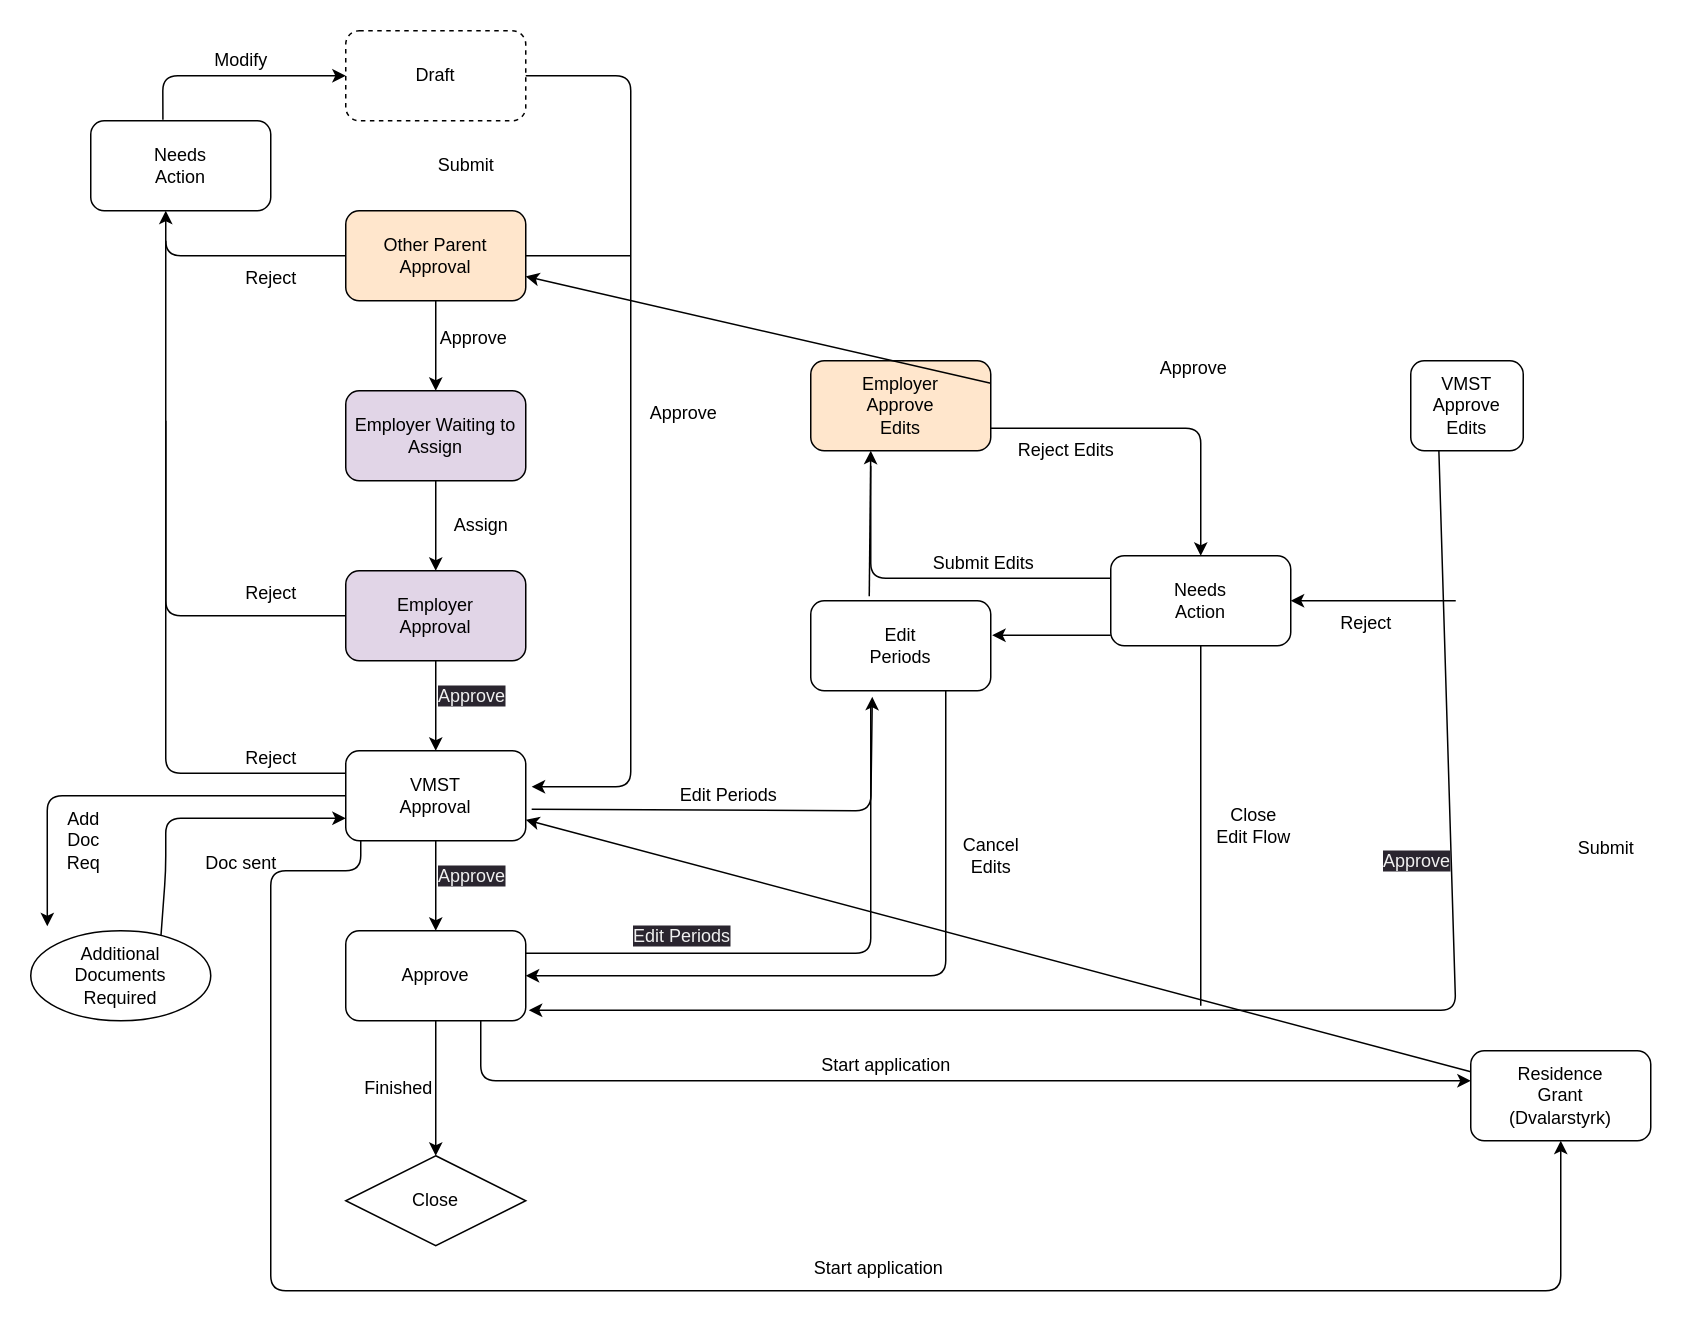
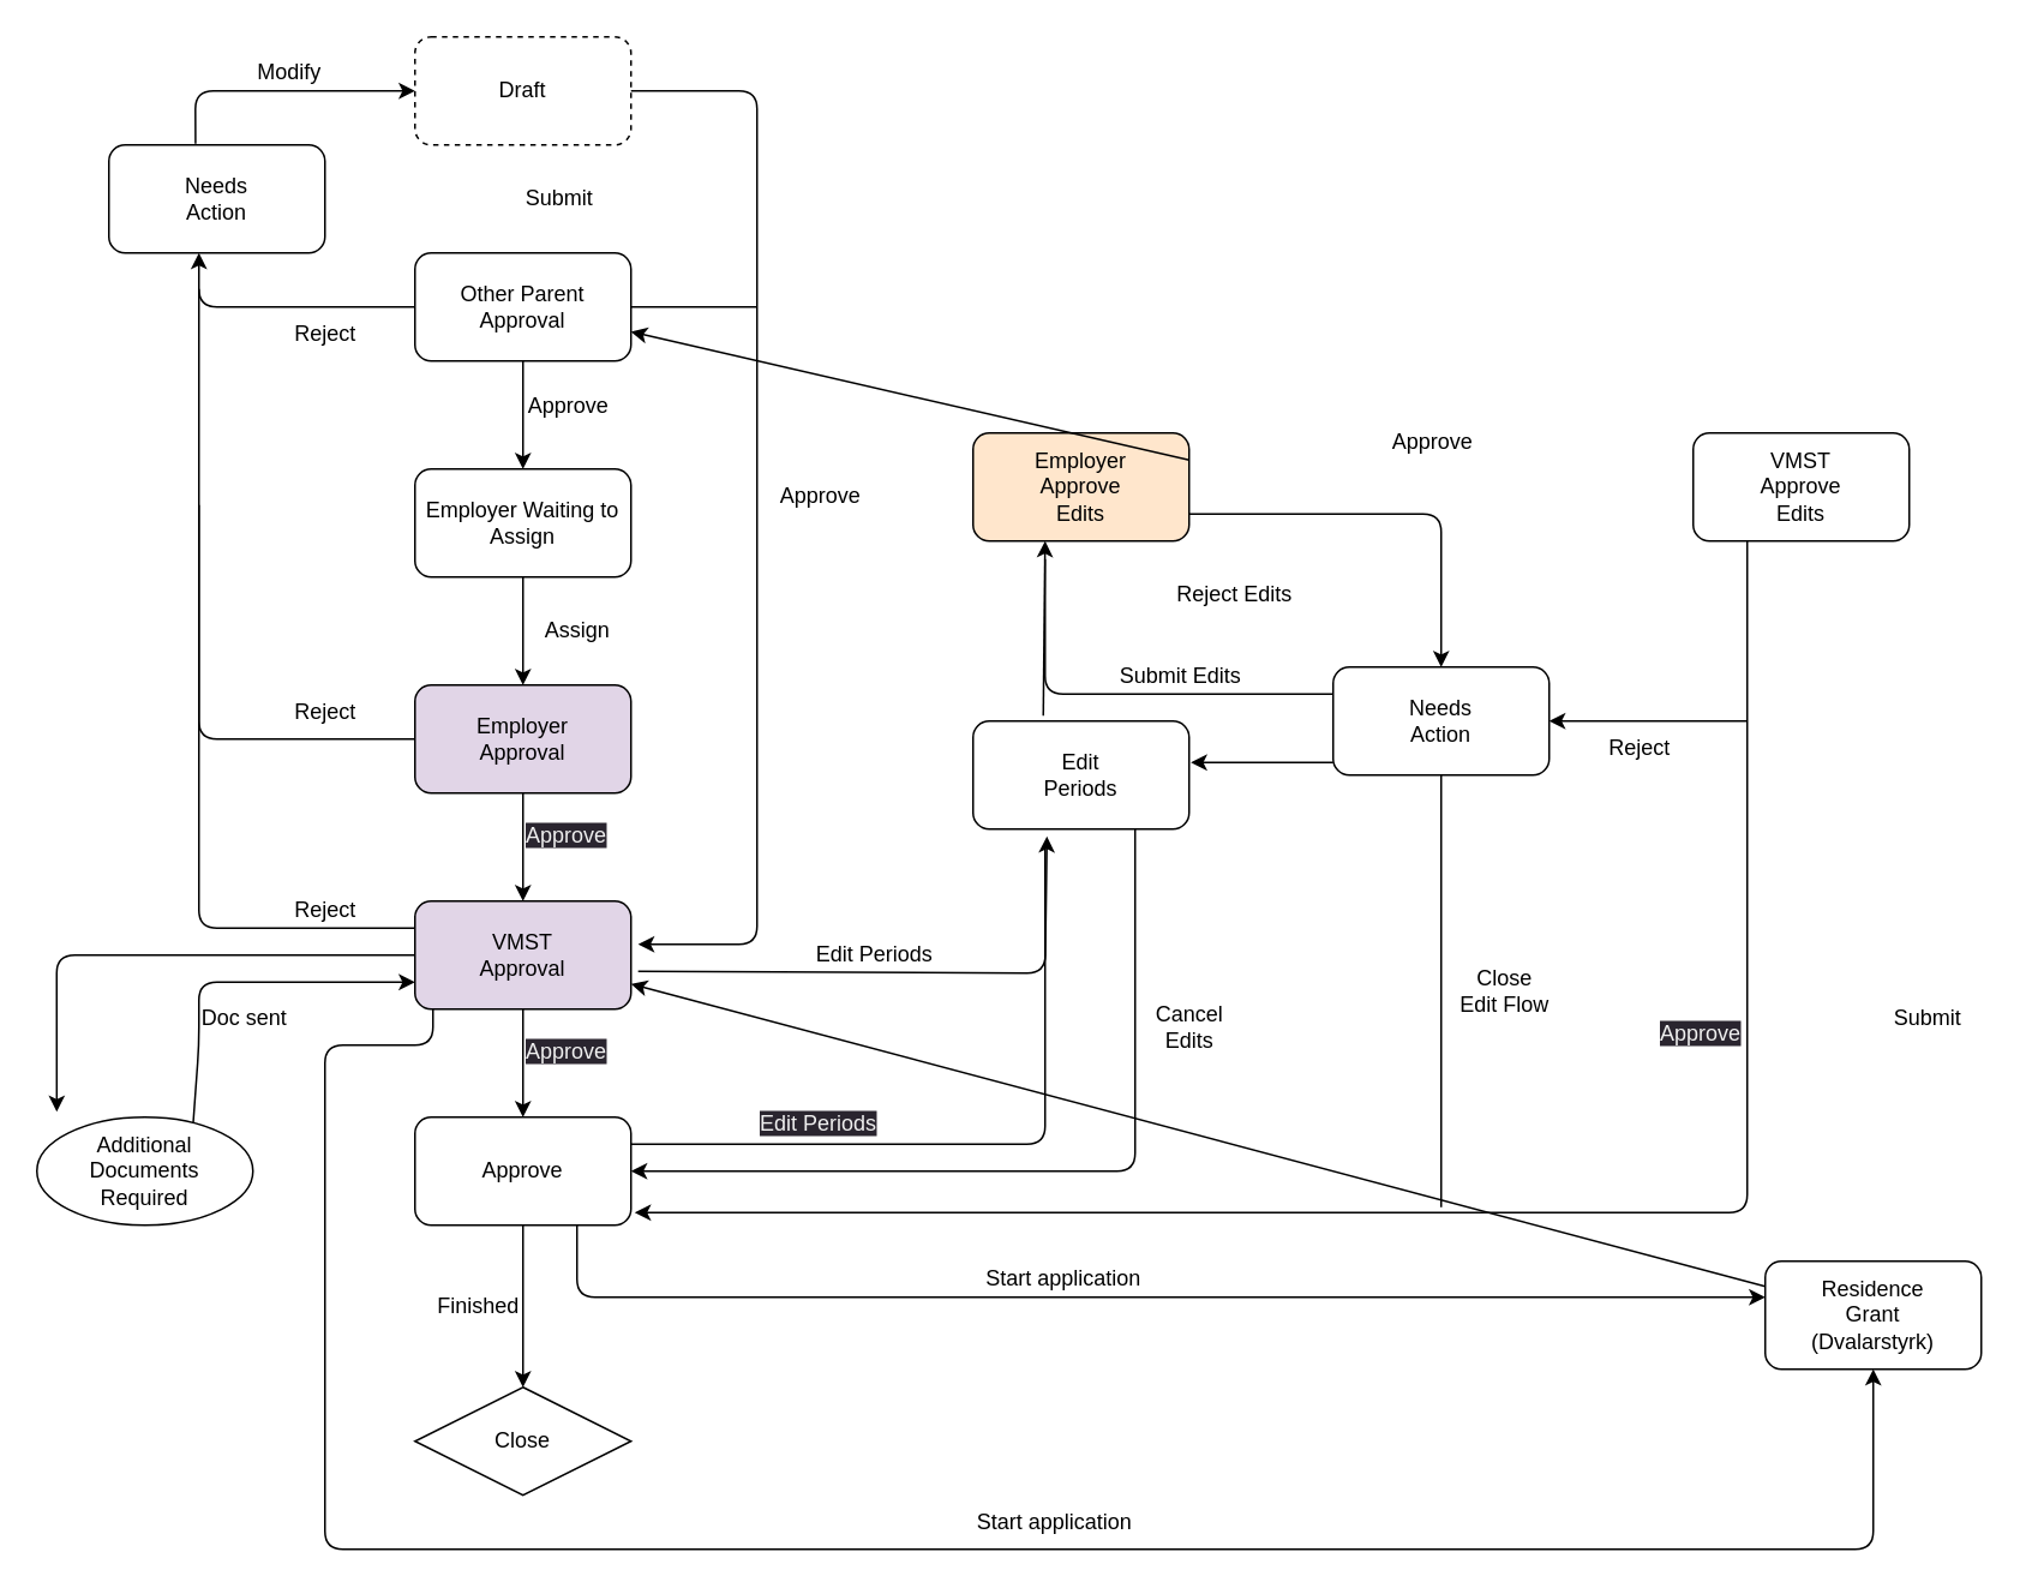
- <mxCell id="3" value="Other Parent&lt;br&gt;Approval" style="rounded=1;whiteSpace=wrap;html=1;fillColor=#ffe6cc;" vertex="1" parent="1"><mxGeometry x="230" y="140" width="120" height="60" as="geometry" /></mxCell>
+ <mxCell id="3" value="Other Parent&lt;br&gt;Approval" style="rounded=1;whiteSpace=wrap;html=1;" vertex="1" parent="1"><mxGeometry x="230" y="140" width="120" height="60" as="geometry" /></mxCell>
- <mxCell id="13" value="VMST&lt;br&gt;Approve&lt;br&gt;Edits" style="rounded=1;whiteSpace=wrap;html=1;" vertex="1" parent="1"><mxGeometry x="940" y="240" width="75" height="60" as="geometry" /></mxCell>
+ <mxCell id="13" value="VMST&lt;br&gt;Approve&lt;br&gt;Edits" style="rounded=1;whiteSpace=wrap;html=1;" vertex="1" parent="1"><mxGeometry x="940" y="240" width="120" height="60" as="geometry" /></mxCell>
- <mxCell id="4" value="Employer Waiting to Assign" style="rounded=1;whiteSpace=wrap;html=1;fillColor=#e1d5e7;" vertex="1" parent="1"><mxGeometry x="230" y="260" width="120" height="60" as="geometry" /></mxCell>
+ <mxCell id="4" value="Employer Waiting to Assign" style="rounded=1;whiteSpace=wrap;html=1;" vertex="1" parent="1"><mxGeometry x="230" y="260" width="120" height="60" as="geometry" /></mxCell>
- <mxCell id="58" value="Reject Edits" style="text;html=1;align=center;verticalAlign=middle;resizable=0;points=[];autosize=1;strokeColor=none;fillColor=none;" vertex="1" parent="1"><mxGeometry x="665" y="285" width="90" height="30" as="geometry" /></mxCell>
+ <mxCell id="58" value="Reject Edits" style="text;html=1;align=center;verticalAlign=middle;resizable=0;points=[];autosize=1;strokeColor=none;fillColor=none;" vertex="1" parent="1"><mxGeometry x="640" y="315" width="90" height="30" as="geometry" /></mxCell>
- <mxCell id="6" value="VMST&lt;br&gt;Approval" style="rounded=1;whiteSpace=wrap;html=1;" vertex="1" parent="1"><mxGeometry x="230" y="500" width="120" height="60" as="geometry" /></mxCell>
+ <mxCell id="6" value="VMST&lt;br&gt;Approval" style="rounded=1;whiteSpace=wrap;html=1;fillColor=#e1d5e7;" vertex="1" parent="1"><mxGeometry x="230" y="500" width="120" height="60" as="geometry" /></mxCell>
- <mxCell id="63" value="Add&lt;br&gt;Doc&lt;br&gt;Req" style="text;html=1;align=center;verticalAlign=middle;resizable=0;points=[];autosize=1;strokeColor=none;fillColor=none;" vertex="1" parent="1"><mxGeometry x="30" y="530" width="50" height="60" as="geometry" /></mxCell>
- <mxCell id="64" value="Doc sent" style="text;html=1;align=center;verticalAlign=middle;resizable=0;points=[];autosize=1;strokeColor=none;fillColor=none;" vertex="1" parent="1"><mxGeometry x="125" y="560" width="70" height="30" as="geometry" /></mxCell>
+ <mxCell id="64" value="Doc sent" style="text;html=1;align=center;verticalAlign=middle;resizable=0;points=[];autosize=1;strokeColor=none;fillColor=none;" vertex="1" parent="1"><mxGeometry x="100" y="550" width="70" height="30" as="geometry" /></mxCell>
